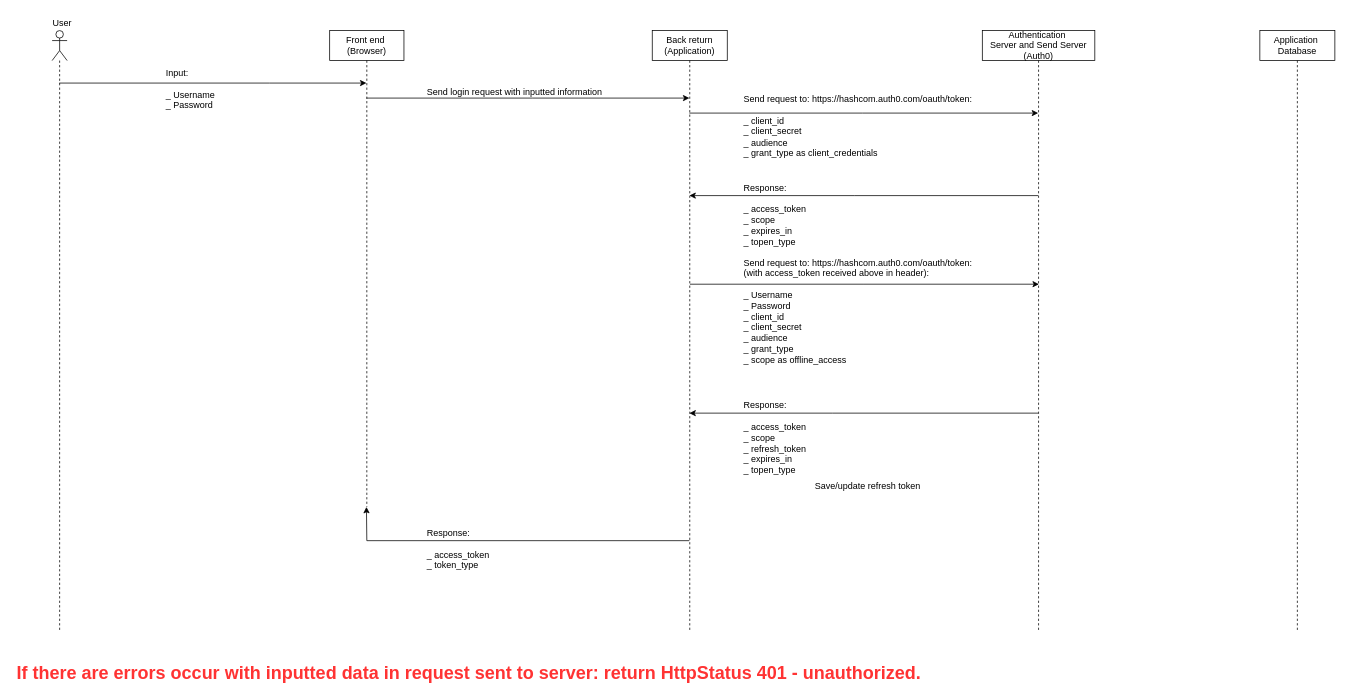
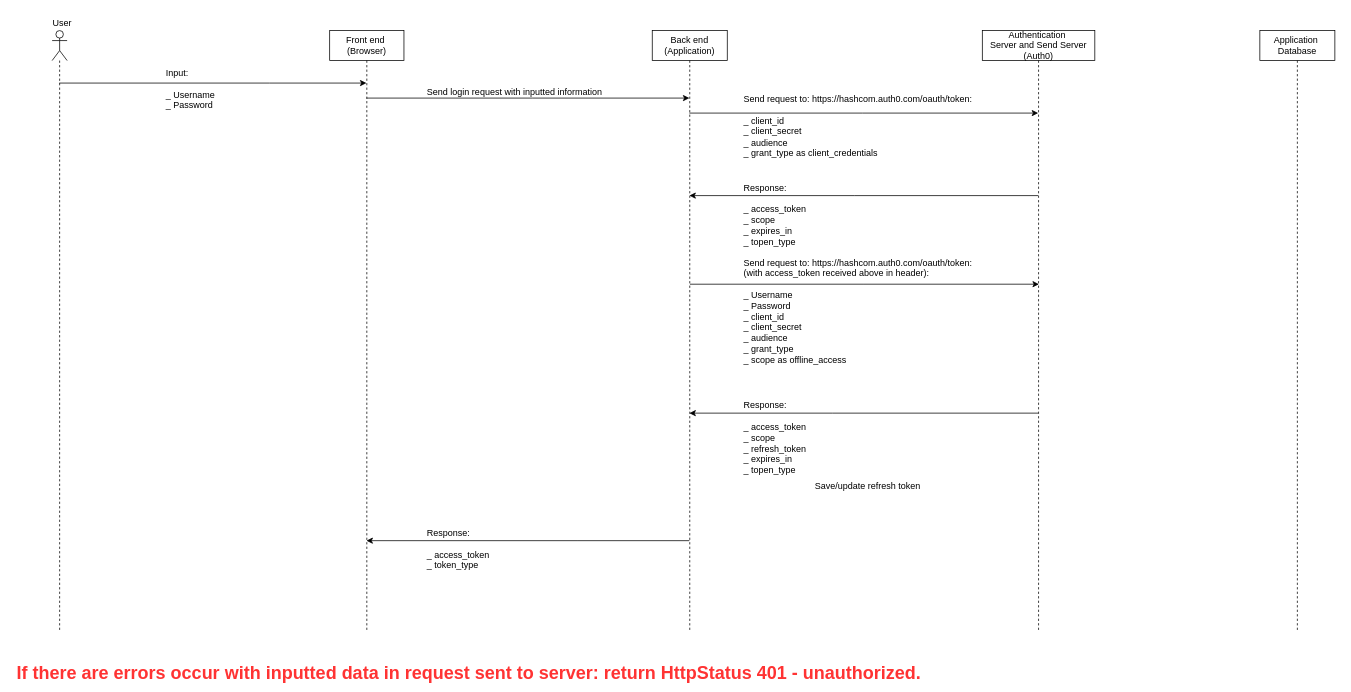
- <mxCell id="10" value="Back return&lt;br&gt;(Application)&lt;br&gt;" style="shape=umlLifeline;perimeter=lifelinePerimeter;whiteSpace=wrap;html=1;container=1;collapsible=0;recursiveResize=0;outlineConnect=0;" parent="1" vertex="1"><mxGeometry x="869" y="40" width="100" height="800" as="geometry" /></mxCell>
+ <mxCell id="10" value="Back end&lt;br&gt;(Application)&lt;br&gt;" style="shape=umlLifeline;perimeter=lifelinePerimeter;whiteSpace=wrap;html=1;container=1;collapsible=0;recursiveResize=0;outlineConnect=0;" parent="1" vertex="1"><mxGeometry x="869" y="40" width="100" height="800" as="geometry" /></mxCell>
- <mxCell id="3" value="Front end&amp;nbsp;&lt;br&gt;(Browser)&lt;br&gt;" style="shape=umlLifeline;perimeter=lifelinePerimeter;whiteSpace=wrap;html=1;container=1;collapsible=0;recursiveResize=0;outlineConnect=0;" parent="1" vertex="1"><mxGeometry x="439" y="40" width="99" height="635" as="geometry" /></mxCell>
+ <mxCell id="3" value="Front end&amp;nbsp;&lt;br&gt;(Browser)&lt;br&gt;" style="shape=umlLifeline;perimeter=lifelinePerimeter;whiteSpace=wrap;html=1;container=1;collapsible=0;recursiveResize=0;outlineConnect=0;" parent="1" vertex="1"><mxGeometry x="439" y="40" width="99" height="800" as="geometry" /></mxCell>
